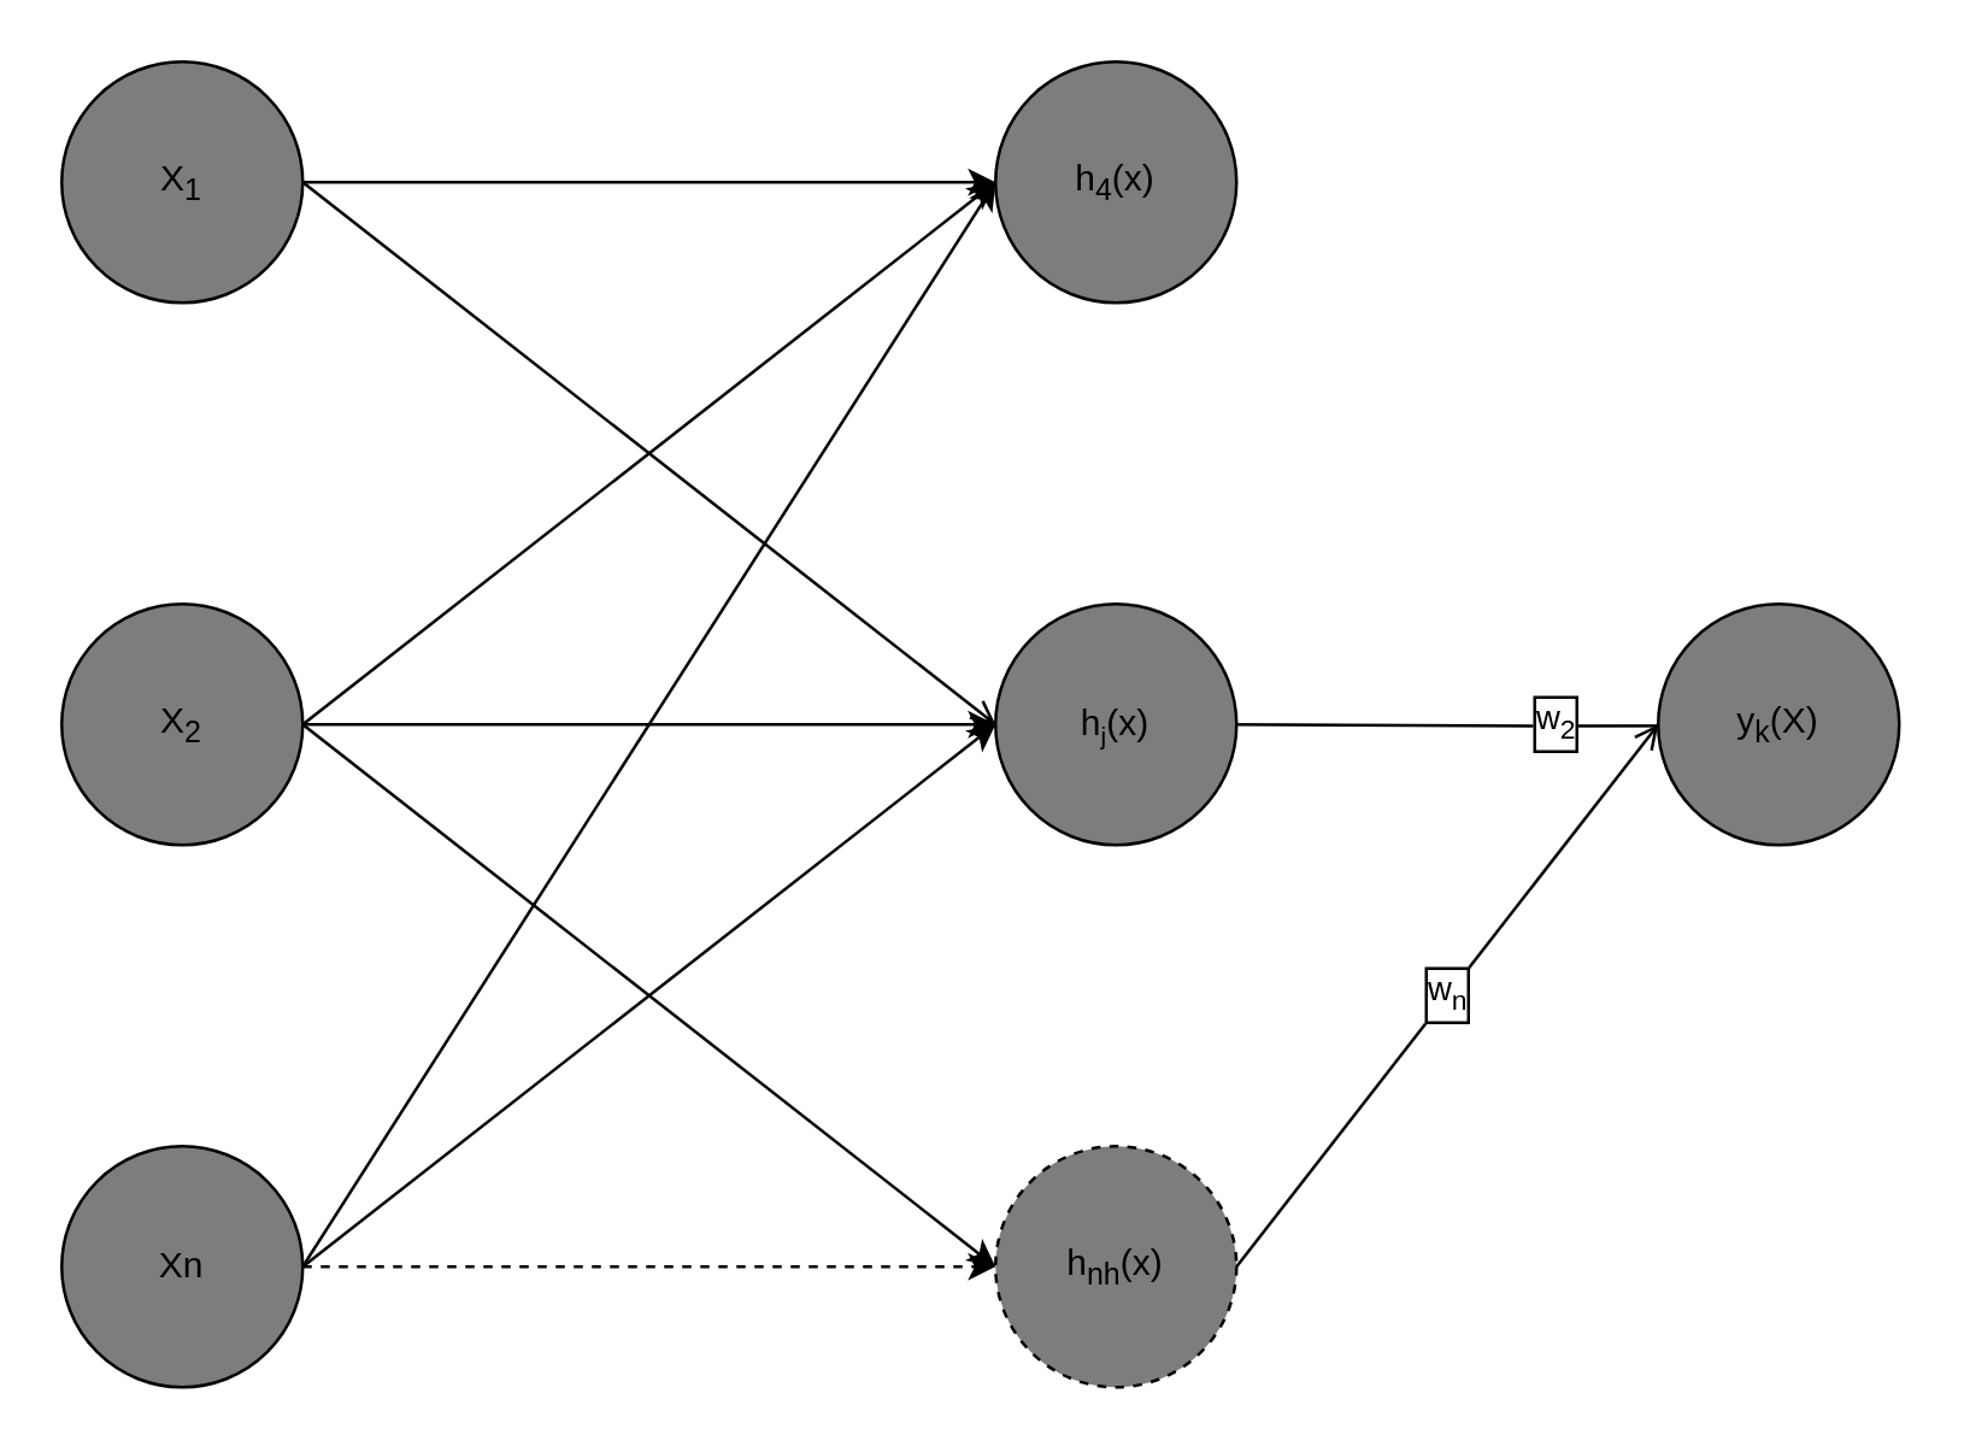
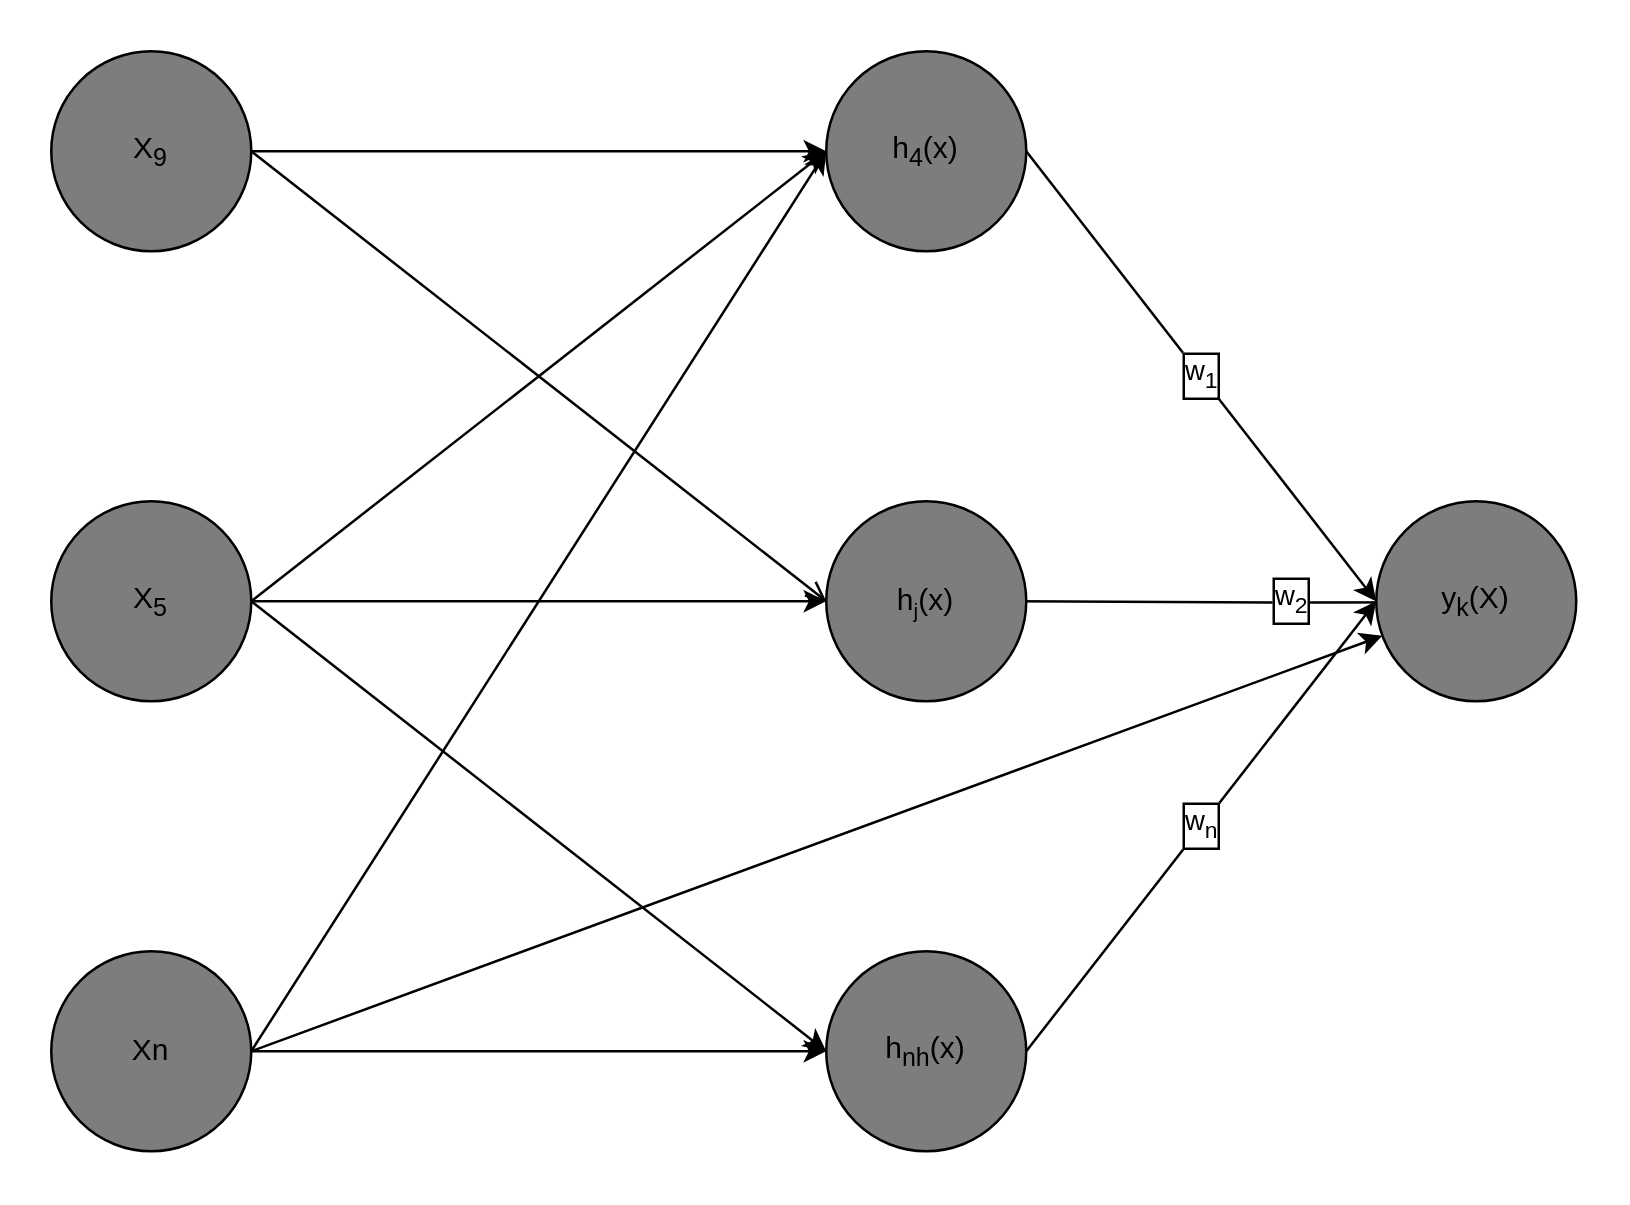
- <mxCell id="5" value="X&lt;sub&gt;1&lt;/sub&gt;" style="ellipse;whiteSpace=wrap;html=1;aspect=fixed;fontColor=#000000;fillColor=#7D7D7D;" vertex="1" parent="2"><mxGeometry width="80" height="80" as="geometry" /></mxCell>
+ <mxCell id="5" value="X&lt;sub&gt;9&lt;/sub&gt;" style="ellipse;whiteSpace=wrap;html=1;aspect=fixed;fontColor=#000000;fillColor=#7D7D7D;" vertex="1" parent="2"><mxGeometry width="80" height="80" as="geometry" /></mxCell>
+ <mxCell id="20" value="w&lt;sub&gt;1&lt;/sub&gt;" style="rounded=0;orthogonalLoop=1;jettySize=auto;html=1;exitX=1;exitY=0.5;exitDx=0;exitDy=0;entryX=0;entryY=0.5;entryDx=0;entryDy=0;labelBorderColor=default;" edge="1" parent="2" source="14" target="18"><mxGeometry relative="1" as="geometry" /></mxCell>
- <mxCell id="4" value="X&lt;sub&gt;2&lt;/sub&gt;" style="ellipse;whiteSpace=wrap;html=1;aspect=fixed;fontColor=#000000;fillColor=#7D7D7D;" vertex="1" parent="2"><mxGeometry y="180" width="80" height="80" as="geometry" /></mxCell>
+ <mxCell id="4" value="X&lt;sub&gt;5&lt;/sub&gt;" style="ellipse;whiteSpace=wrap;html=1;aspect=fixed;fontColor=#000000;fillColor=#7D7D7D;" vertex="1" parent="2"><mxGeometry y="180" width="80" height="80" as="geometry" /></mxCell>
- <mxCell id="19" value="w&lt;sub&gt;n&lt;/sub&gt;" style="rounded=0;orthogonalLoop=1;jettySize=auto;html=1;exitX=1;exitY=0.5;exitDx=0;exitDy=0;entryX=0;entryY=0.5;entryDx=0;entryDy=0;labelBorderColor=default;endArrow=open;" edge="1" parent="2" source="6" target="18"><mxGeometry relative="1" as="geometry" /></mxCell>
+ <mxCell id="19" value="w&lt;sub&gt;n&lt;/sub&gt;" style="rounded=0;orthogonalLoop=1;jettySize=auto;html=1;exitX=1;exitY=0.5;exitDx=0;exitDy=0;entryX=0;entryY=0.5;entryDx=0;entryDy=0;labelBorderColor=default;" edge="1" parent="2" source="6" target="18"><mxGeometry relative="1" as="geometry" /></mxCell>
- <mxCell id="11" style="rounded=0;orthogonalLoop=1;jettySize=auto;html=1;exitX=1;exitY=0.5;exitDx=0;exitDy=0;entryX=0;entryY=0.5;entryDx=0;entryDy=0;labelBorderColor=default;" edge="1" parent="2" source="3" target="10"><mxGeometry relative="1" as="geometry" /></mxCell>
+ <mxCell id="11" style="rounded=0;orthogonalLoop=1;jettySize=auto;html=1;exitX=1;exitY=0.5;exitDx=0;exitDy=0;labelBorderColor=default;" edge="1" parent="2" source="3" target="18"><mxGeometry relative="1" as="geometry" /></mxCell>
- <mxCell id="7" style="edgeStyle=orthogonalEdgeStyle;rounded=0;orthogonalLoop=1;jettySize=auto;html=1;exitX=1;exitY=0.5;exitDx=0;exitDy=0;entryX=0;entryY=0.5;entryDx=0;entryDy=0;dashed=1;" edge="1" parent="2" source="3" target="6"><mxGeometry relative="1" as="geometry" /></mxCell>
+ <mxCell id="7" style="edgeStyle=orthogonalEdgeStyle;rounded=0;orthogonalLoop=1;jettySize=auto;html=1;exitX=1;exitY=0.5;exitDx=0;exitDy=0;entryX=0;entryY=0.5;entryDx=0;entryDy=0;" edge="1" parent="2" source="3" target="6"><mxGeometry relative="1" as="geometry" /></mxCell>
- <mxCell id="6" value="h&lt;sub&gt;nh&lt;/sub&gt;(x)" style="ellipse;whiteSpace=wrap;html=1;aspect=fixed;fontColor=#000000;fillColor=#7D7D7D;dashed=1;" vertex="1" parent="2"><mxGeometry x="310" y="360" width="80" height="80" as="geometry" /></mxCell>
+ <mxCell id="6" value="h&lt;sub&gt;nh&lt;/sub&gt;(x)" style="ellipse;whiteSpace=wrap;html=1;aspect=fixed;fontColor=#000000;fillColor=#7D7D7D;" vertex="1" parent="2"><mxGeometry x="310" y="360" width="80" height="80" as="geometry" /></mxCell>
